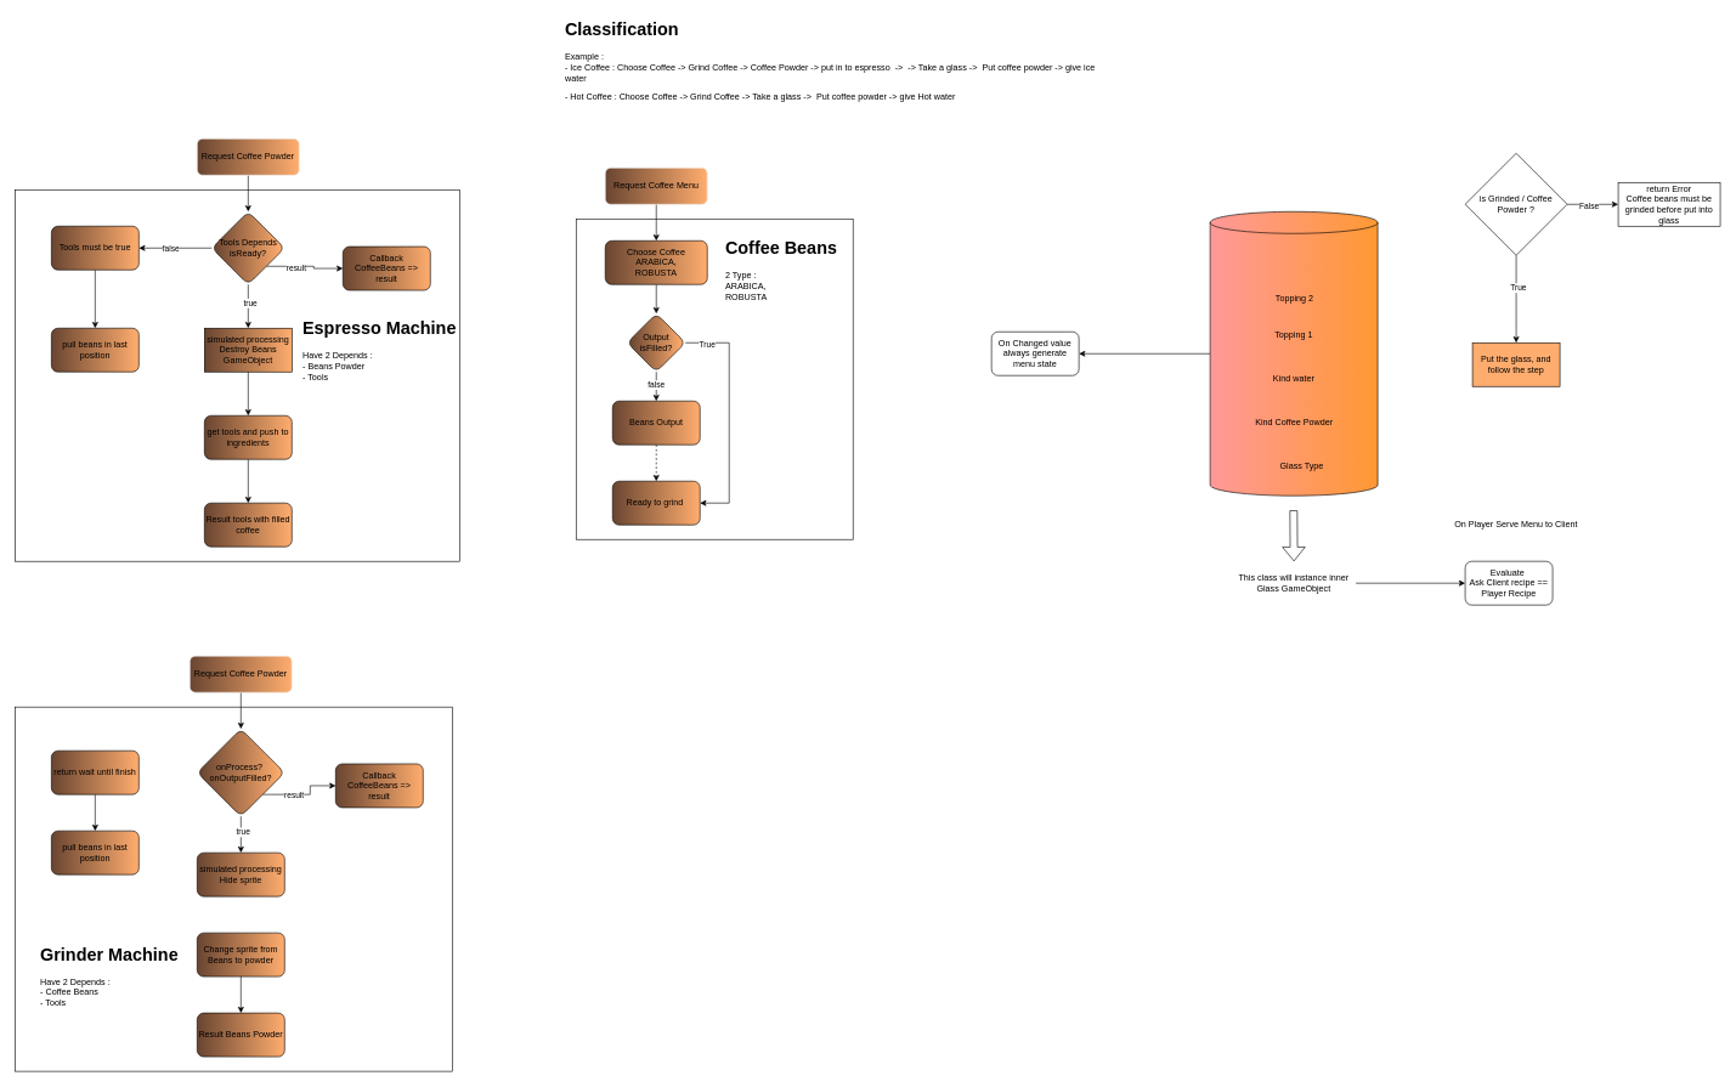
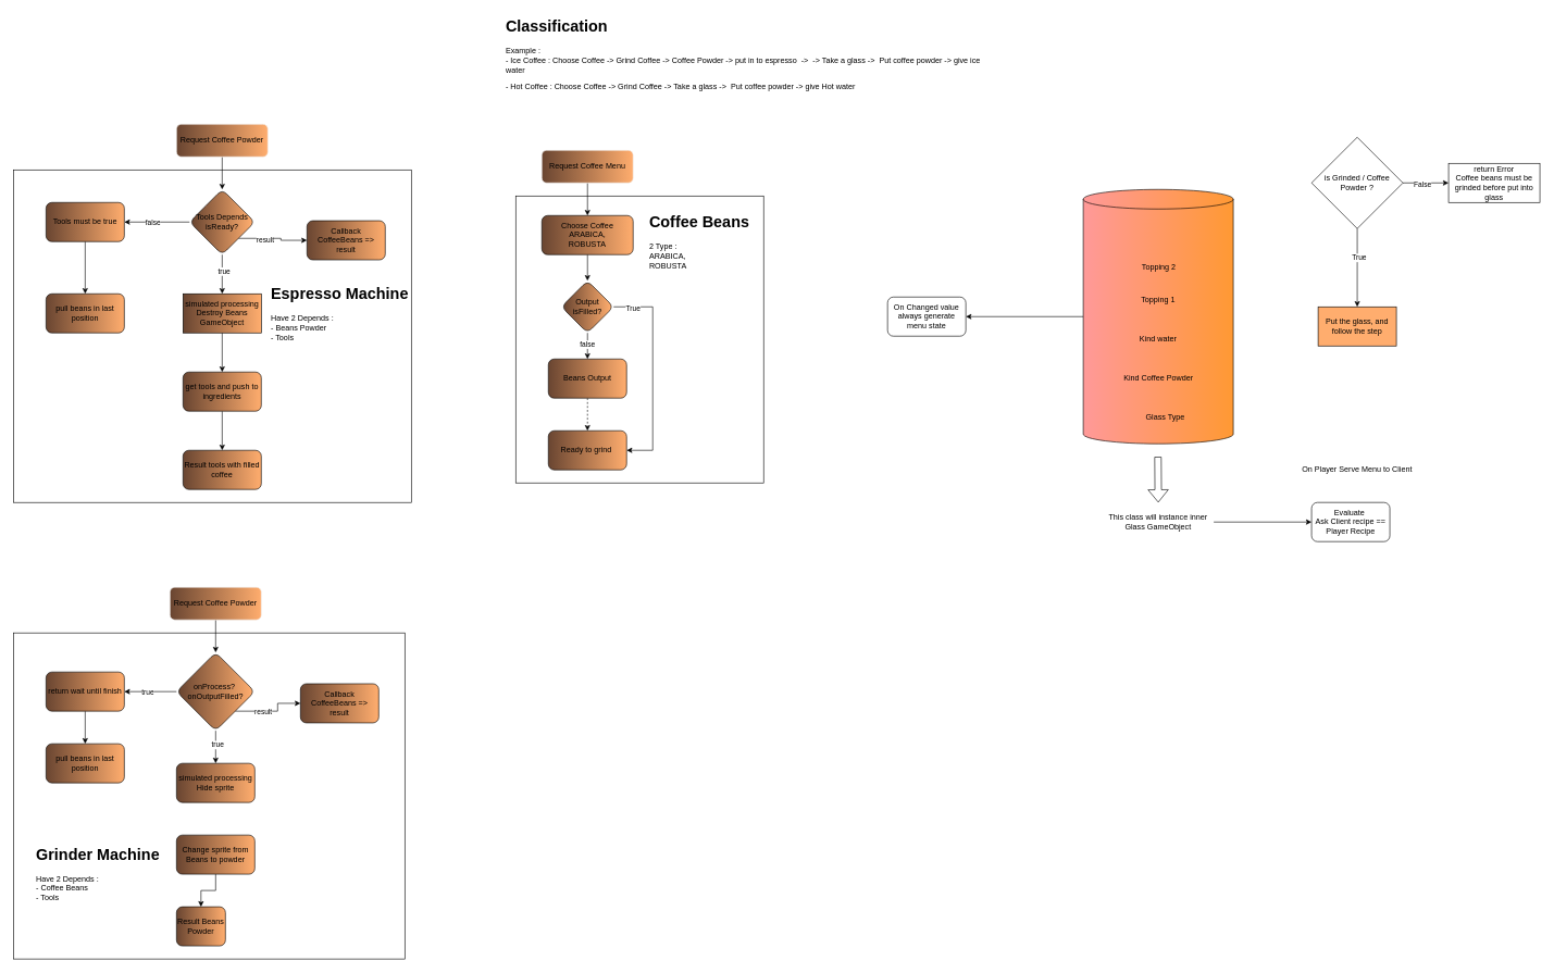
+ <mxCell id="45" value="" style="edgeStyle=orthogonalEdgeStyle;rounded=0;orthogonalLoop=1;jettySize=auto;html=1;" edge="1" parent="1" source="47" target="54"><mxGeometry relative="1" as="geometry" /></mxCell>
+ <mxCell id="46" value="true" style="edgeLabel;html=1;align=center;verticalAlign=middle;resizable=0;points=[];" vertex="1" connectable="0" parent="45"><mxGeometry x="0.133" relative="1" as="geometry"><mxPoint as="offset" /></mxGeometry></mxCell>
- <mxCell id="75" value="Result Beans Powder" style="whiteSpace=wrap;html=1;rounded=1;fillColor=#FFAD6E;gradientColor=#694531;gradientDirection=west;" vertex="1" parent="1"><mxGeometry x="270" y="1390" width="120" height="60" as="geometry" /></mxCell>
+ <mxCell id="75" value="Result Beans Powder" style="whiteSpace=wrap;html=1;rounded=1;fillColor=#FFAD6E;gradientColor=#694531;gradientDirection=west;" vertex="1" parent="1"><mxGeometry x="270" y="1390" width="75" height="60" as="geometry" /></mxCell>
